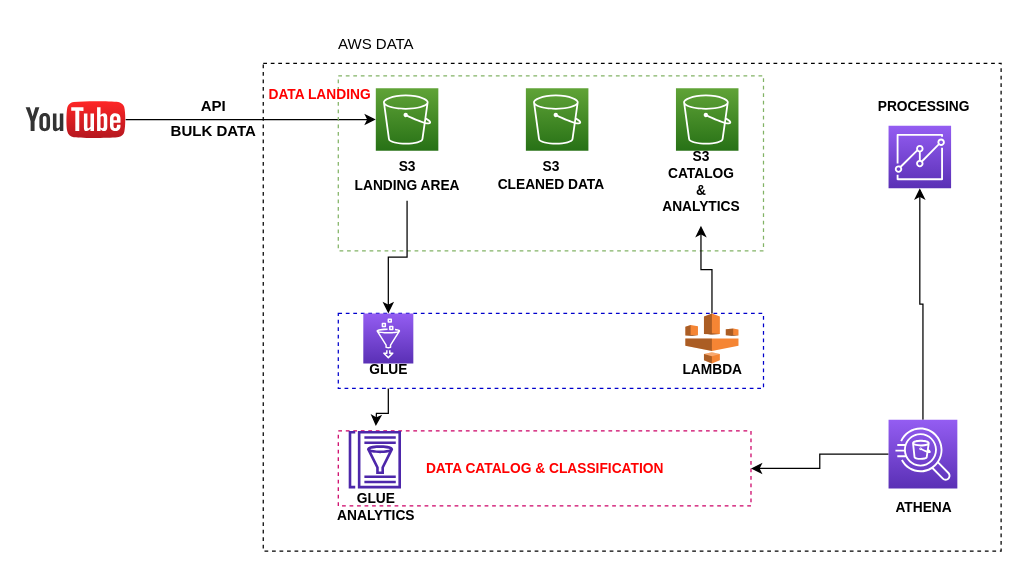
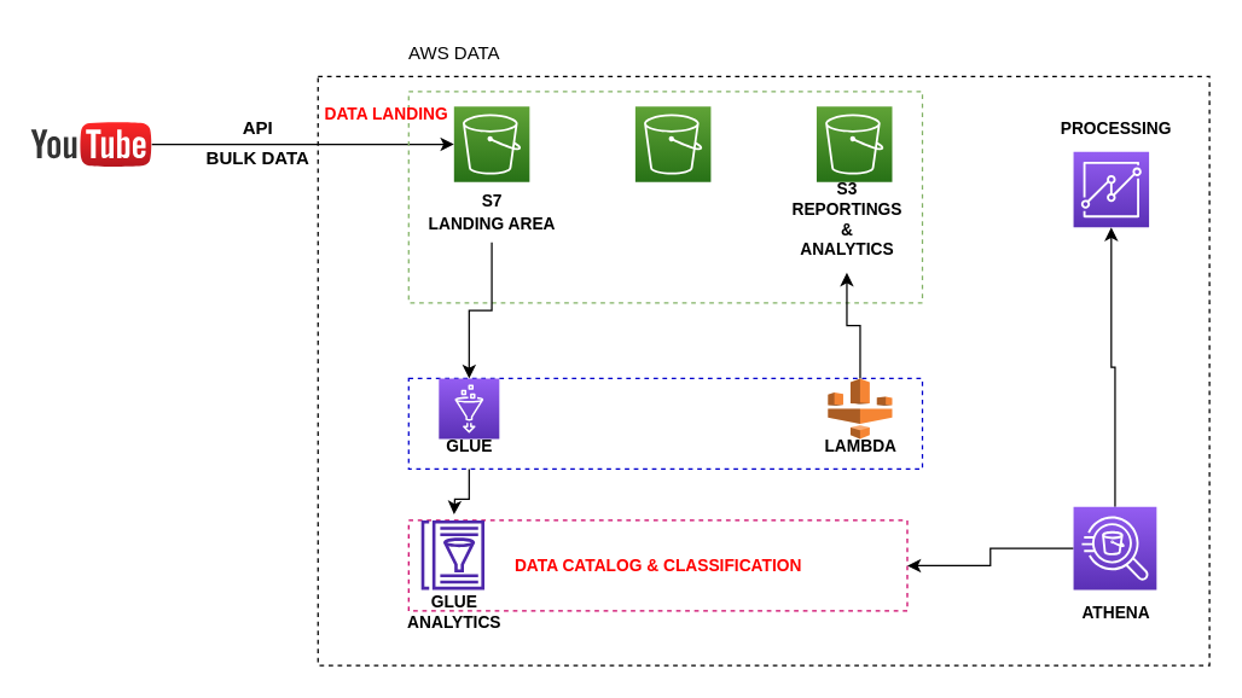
- <mxCell id="13" value="&lt;b style=&quot;font-size: 11px;&quot;&gt;S3&lt;br&gt;LANDING AREA&lt;br&gt;&lt;/b&gt;" style="text;html=1;resizable=0;autosize=1;align=center;verticalAlign=middle;points=[];fillColor=none;strokeColor=none;rounded=0;dashed=1;" vertex="1" parent="1"><mxGeometry x="270" y="120" width="110" height="40" as="geometry" /></mxCell>
+ <mxCell id="13" value="&lt;b style=&quot;font-size: 11px;&quot;&gt;S7&lt;br&gt;LANDING AREA&lt;br&gt;&lt;/b&gt;" style="text;html=1;resizable=0;autosize=1;align=center;verticalAlign=middle;points=[];fillColor=none;strokeColor=none;rounded=0;dashed=1;" vertex="1" parent="1"><mxGeometry x="270" y="120" width="110" height="40" as="geometry" /></mxCell>
- <mxCell id="14" value="&lt;b&gt;S3&lt;br&gt;CLEANED DATA&lt;br&gt;&lt;/b&gt;" style="text;html=1;resizable=0;autosize=1;align=center;verticalAlign=middle;points=[];fillColor=none;strokeColor=none;rounded=0;dashed=1;fontSize=11;" vertex="1" parent="1"><mxGeometry x="385" y="120" width="110" height="40" as="geometry" /></mxCell>
- <mxCell id="15" value="&lt;b&gt;S3&lt;br&gt;CATALOG&lt;br&gt;&amp;amp;&lt;br&gt;ANALYTICS&lt;br&gt;&lt;/b&gt;" style="text;html=1;resizable=0;autosize=1;align=center;verticalAlign=middle;points=[];fillColor=none;strokeColor=none;rounded=0;dashed=1;fontSize=11;" vertex="1" parent="1"><mxGeometry x="510" y="110" width="100" height="70" as="geometry" /></mxCell>
+ <mxCell id="15" value="&lt;b&gt;S3&lt;br&gt;REPORTINGS&lt;br&gt;&amp;amp;&lt;br&gt;ANALYTICS&lt;br&gt;&lt;/b&gt;" style="text;html=1;resizable=0;autosize=1;align=center;verticalAlign=middle;points=[];fillColor=none;strokeColor=none;rounded=0;dashed=1;fontSize=11;" vertex="1" parent="1"><mxGeometry x="510" y="110" width="100" height="70" as="geometry" /></mxCell>
